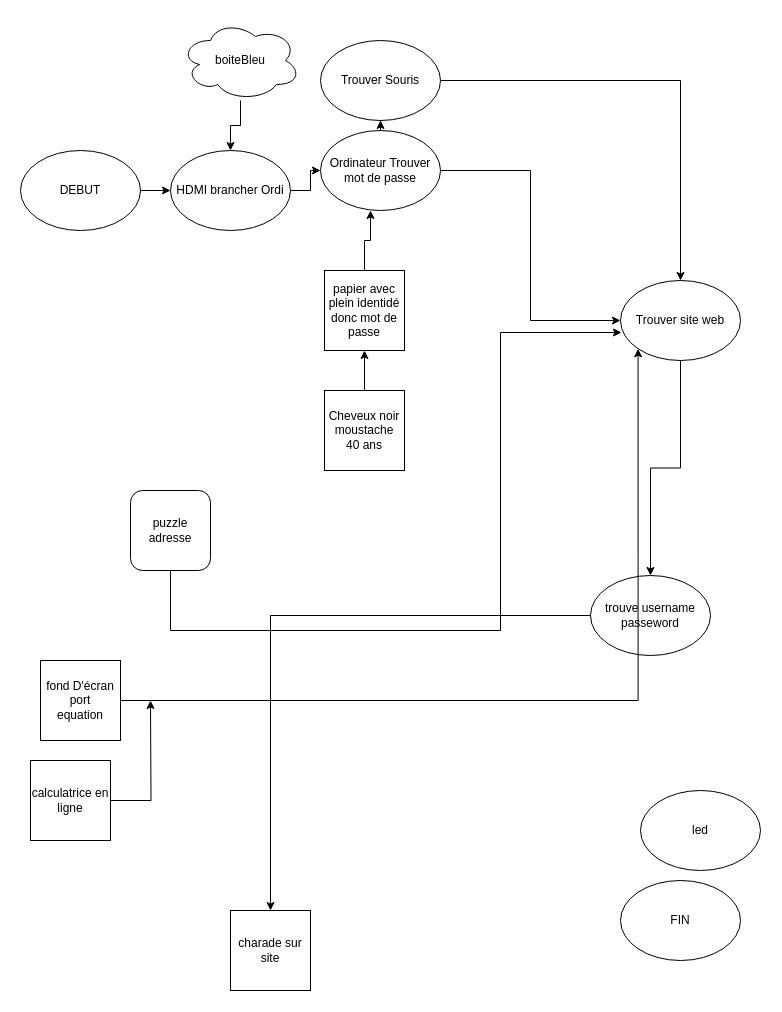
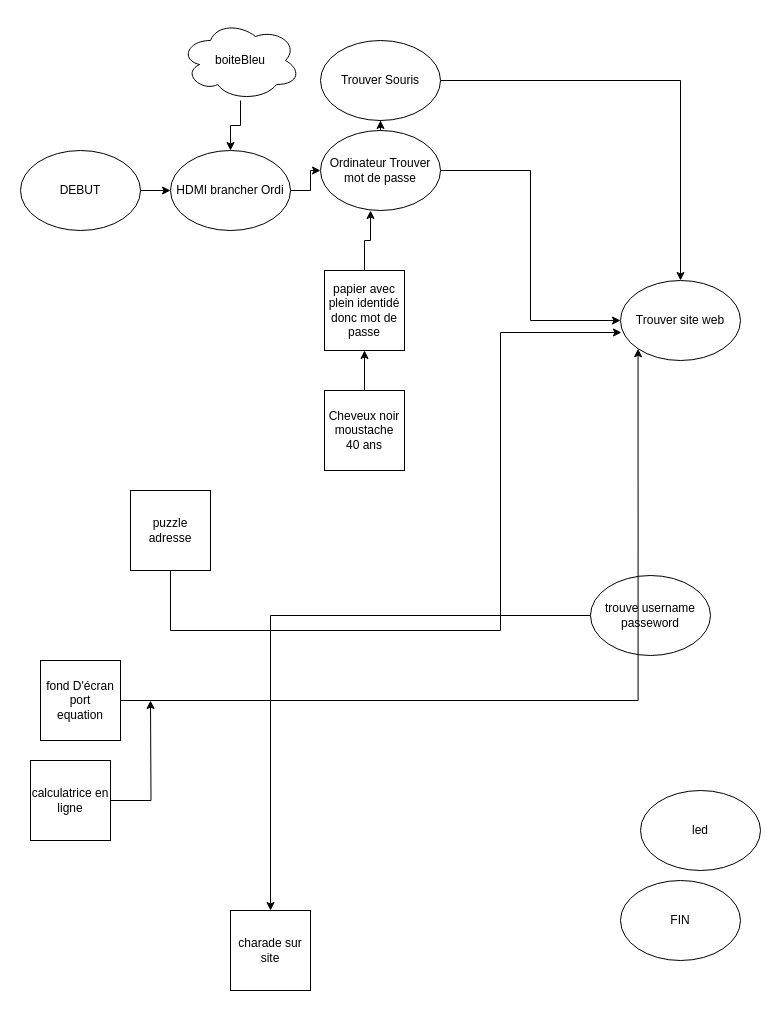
- <mxCell id="10" style="edgeStyle=orthogonalEdgeStyle;rounded=0;orthogonalLoop=1;jettySize=auto;html=1;" parent="1" source="11" target="13" edge="1"><mxGeometry relative="1" as="geometry" /></mxCell>
- <mxCell id="9" value="puzzle&lt;br&gt;adresse" style="whiteSpace=wrap;html=1;aspect=fixed;rounded=1;" parent="1" vertex="1"><mxGeometry x="130" y="490" width="80" height="80" as="geometry" /></mxCell>
+ <mxCell id="9" value="puzzle&lt;br&gt;adresse" style="whiteSpace=wrap;html=1;aspect=fixed;" parent="1" vertex="1"><mxGeometry x="130" y="490" width="80" height="80" as="geometry" /></mxCell>
